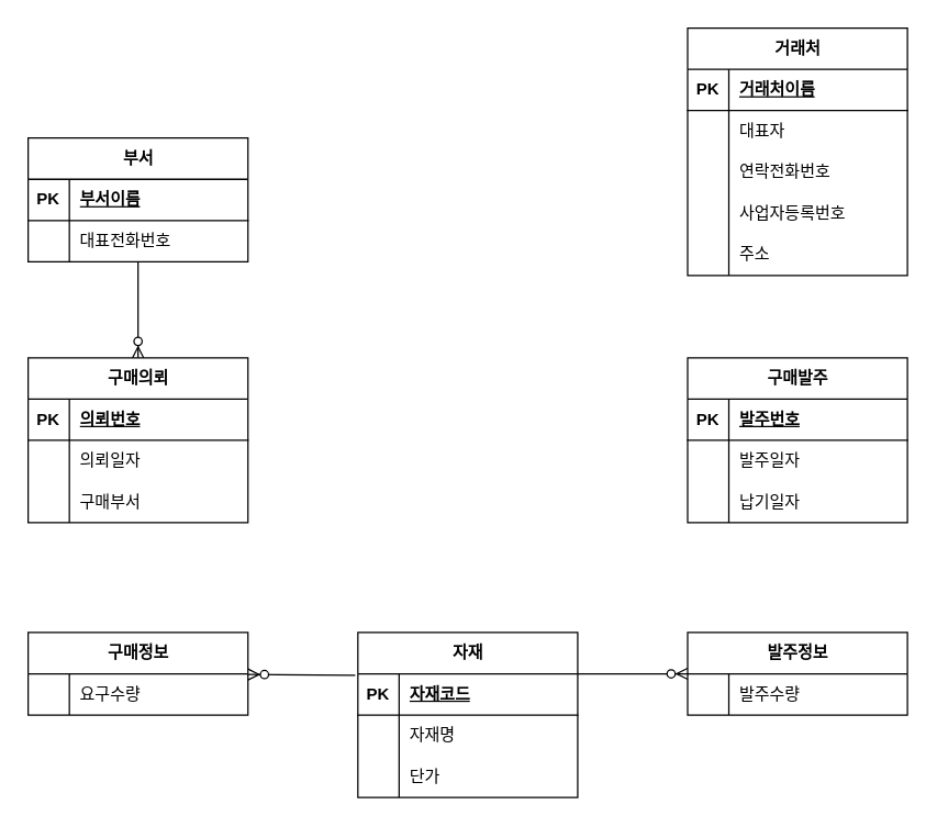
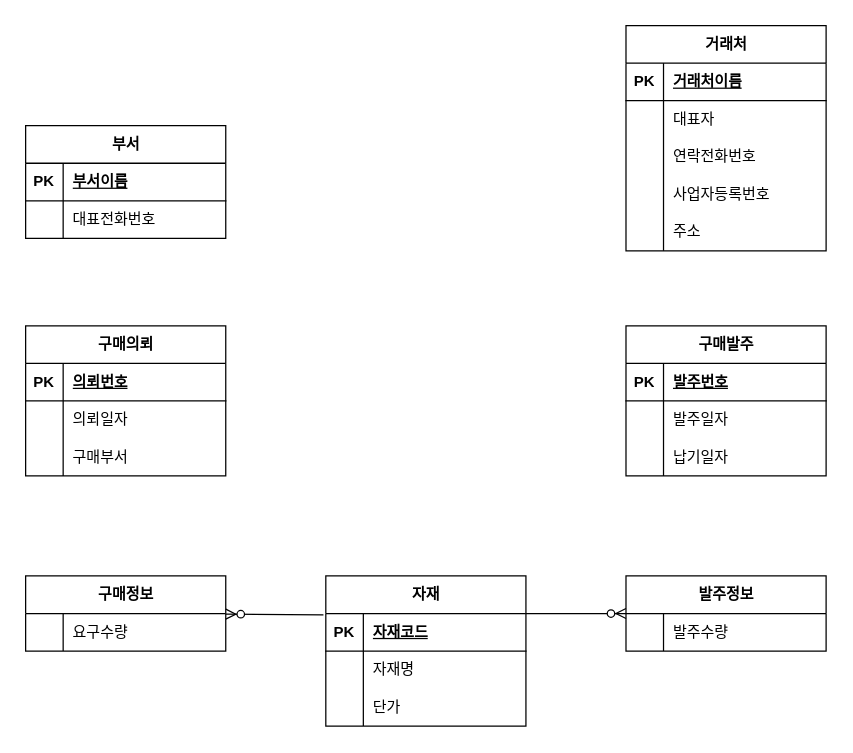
- <mxCell id="63" value="" style="fontSize=12;html=1;endArrow=ERzeroToMany;endFill=1;rounded=0;" edge="1" parent="1" source="6" target="13"><mxGeometry width="100" height="100" relative="1" as="geometry"><mxPoint x="100" y="270" as="sourcePoint" /><mxPoint x="180" y="240" as="targetPoint" /></mxGeometry></mxCell>
